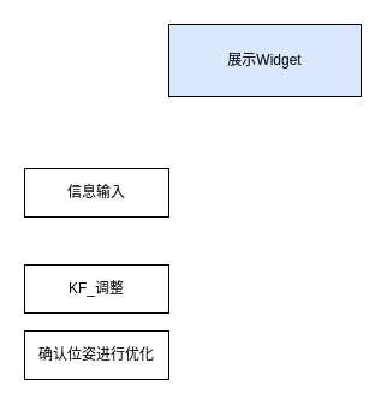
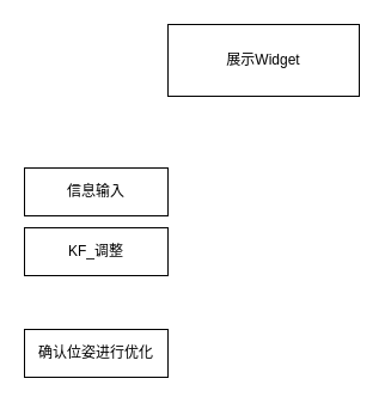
- <mxCell id="2" value="展示Widget" style="rounded=0;whiteSpace=wrap;html=1;fillColor=#dae8fc;" vertex="1" parent="1"><mxGeometry x="140" y="20" width="160" height="60" as="geometry" /></mxCell>
+ <mxCell id="2" value="展示Widget" style="rounded=0;whiteSpace=wrap;html=1;" vertex="1" parent="1"><mxGeometry x="140" y="20" width="160" height="60" as="geometry" /></mxCell>
- <mxCell id="4" value="KF_调整" style="rounded=0;whiteSpace=wrap;html=1;" vertex="1" parent="1"><mxGeometry x="20" y="220" width="120" height="40" as="geometry" /></mxCell>
+ <mxCell id="4" value="KF_调整" style="rounded=0;whiteSpace=wrap;html=1;" vertex="1" parent="1"><mxGeometry x="20" y="190" width="120" height="40" as="geometry" /></mxCell>
